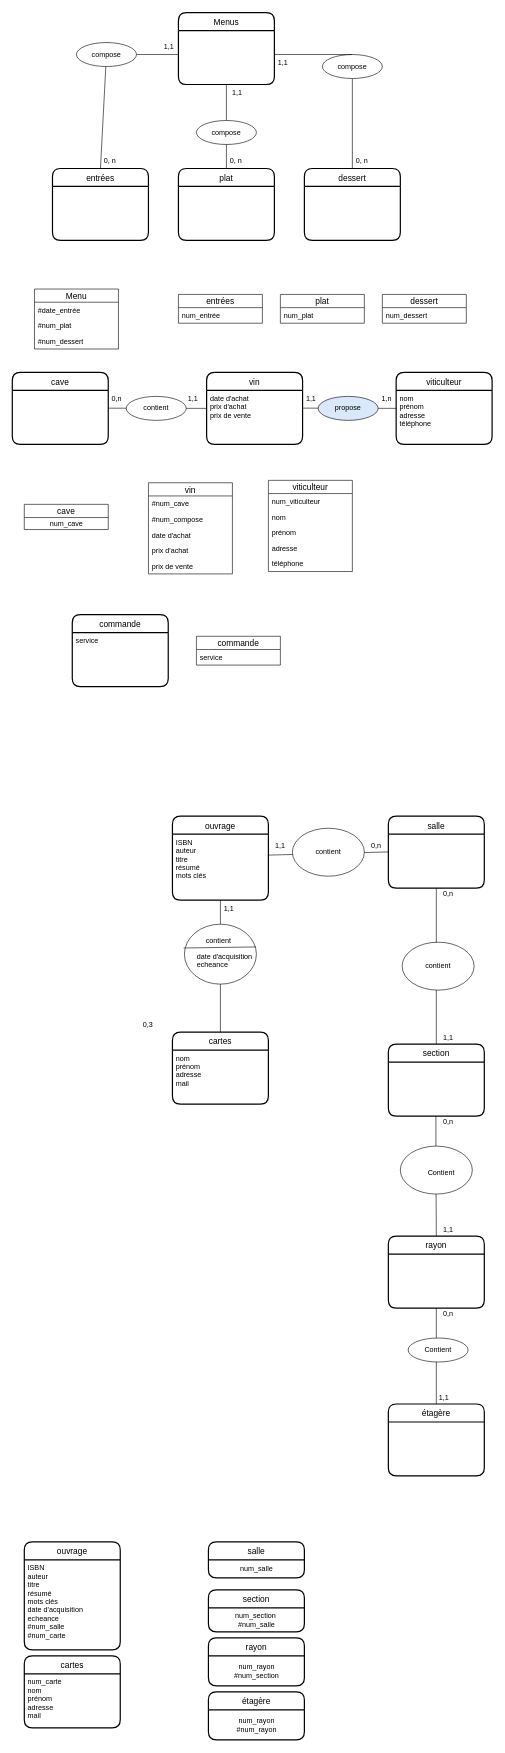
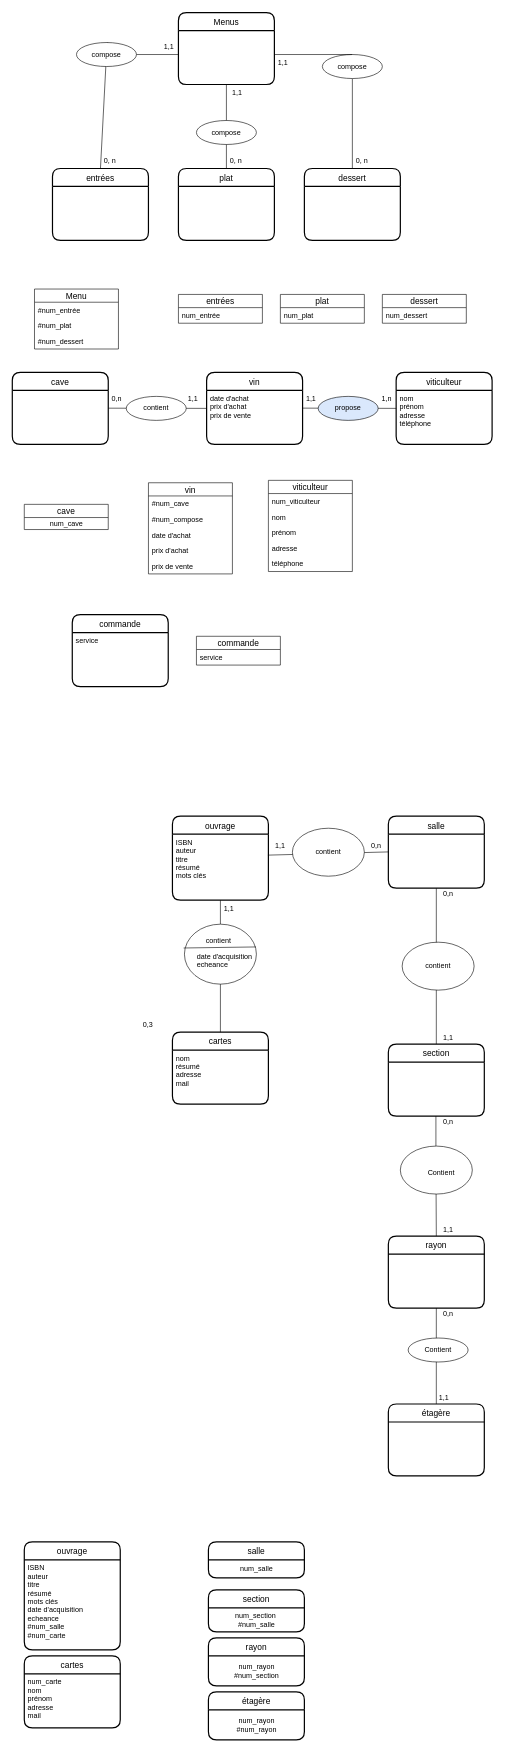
- <mxCell id="35" value="#date_entrée" style="text;strokeColor=none;fillColor=none;spacingLeft=4;spacingRight=4;overflow=hidden;rotatable=0;points=[[0,0.5],[1,0.5]];portConstraint=eastwest;fontSize=12;" vertex="1" parent="34"><mxGeometry y="22" width="140" height="26" as="geometry" /></mxCell>
+ <mxCell id="35" value="#num_entrée" style="text;strokeColor=none;fillColor=none;spacingLeft=4;spacingRight=4;overflow=hidden;rotatable=0;points=[[0,0.5],[1,0.5]];portConstraint=eastwest;fontSize=12;" vertex="1" parent="34"><mxGeometry y="22" width="140" height="26" as="geometry" /></mxCell>
- <mxCell id="77" value="nom&#10;prénom&#10;adresse&#10;mail" style="align=left;strokeColor=none;fillColor=none;spacingLeft=4;fontSize=12;verticalAlign=top;resizable=0;rotatable=0;part=1;" vertex="1" parent="76"><mxGeometry y="30" width="160" height="90" as="geometry" /></mxCell>
+ <mxCell id="77" value="nom&#10;résumé&#10;adresse&#10;mail" style="align=left;strokeColor=none;fillColor=none;spacingLeft=4;fontSize=12;verticalAlign=top;resizable=0;rotatable=0;part=1;" vertex="1" parent="76"><mxGeometry y="30" width="160" height="90" as="geometry" /></mxCell>
